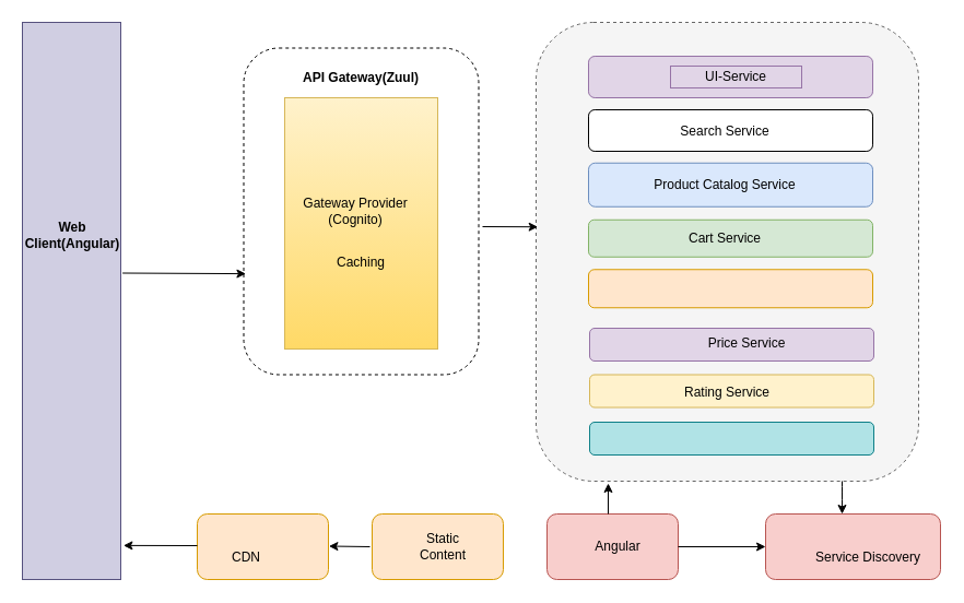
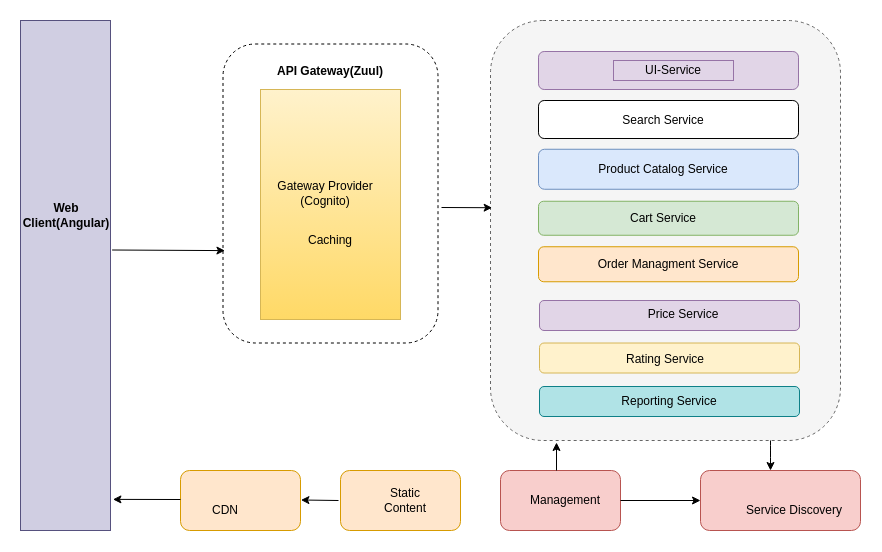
+ <mxCell id="29" value="Order Managment Service" style="text;html=1;strokeColor=none;fillColor=none;align=center;verticalAlign=middle;whiteSpace=wrap;rounded=0;" parent="1" vertex="1"><mxGeometry x="593" y="253.75" width="150" height="20" as="geometry" /></mxCell>
+ <mxCell id="34" value="Reporting Service" style="text;html=1;strokeColor=none;fillColor=none;align=center;verticalAlign=middle;whiteSpace=wrap;rounded=0;" parent="1" vertex="1"><mxGeometry x="619" y="391" width="100" height="20" as="geometry" /></mxCell>
- <mxCell id="35" value="Angular" style="text;html=1;strokeColor=none;fillColor=none;align=center;verticalAlign=middle;whiteSpace=wrap;rounded=0;" parent="1" vertex="1"><mxGeometry x="515" y="490" width="100" height="20" as="geometry" /></mxCell>
+ <mxCell id="35" value="Management" style="text;html=1;strokeColor=none;fillColor=none;align=center;verticalAlign=middle;whiteSpace=wrap;rounded=0;" parent="1" vertex="1"><mxGeometry x="515" y="490" width="100" height="20" as="geometry" /></mxCell>
